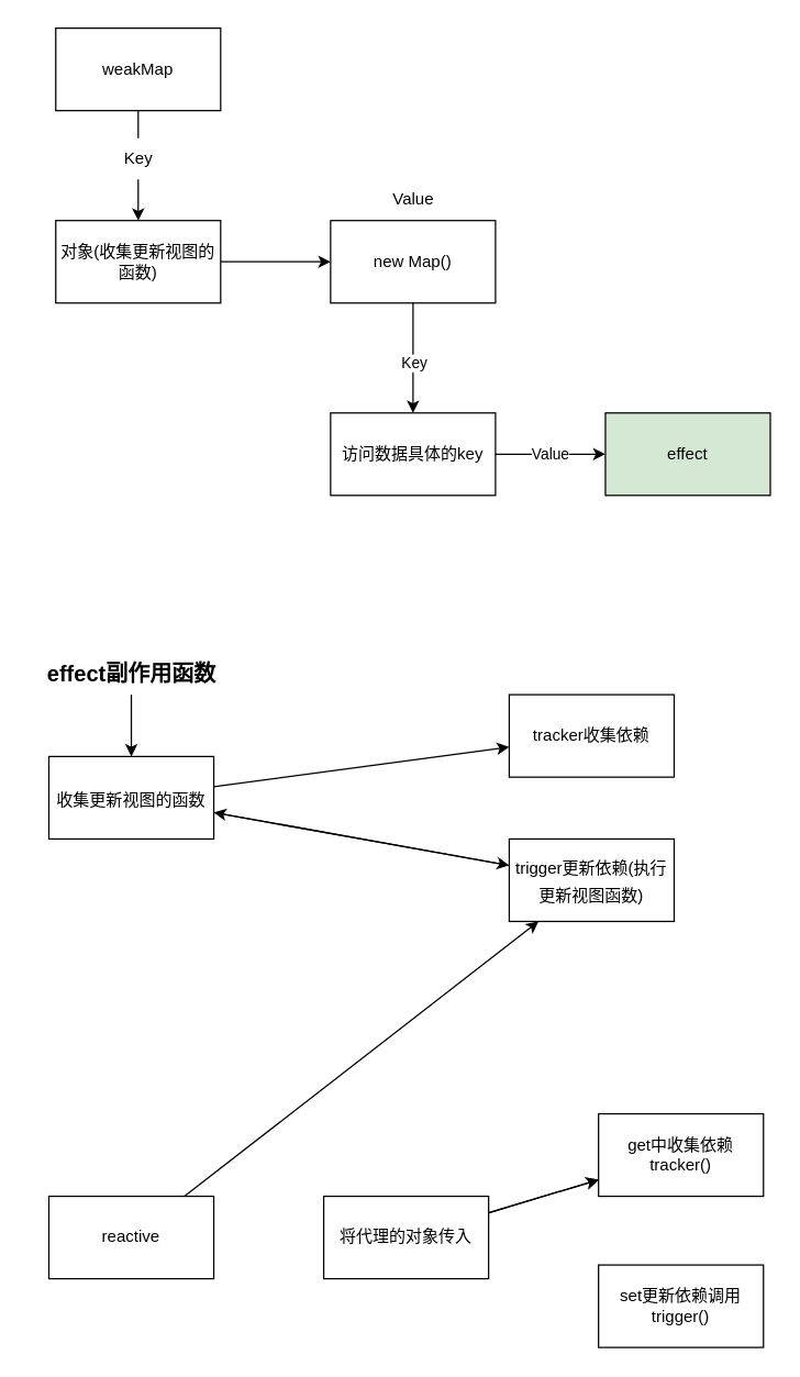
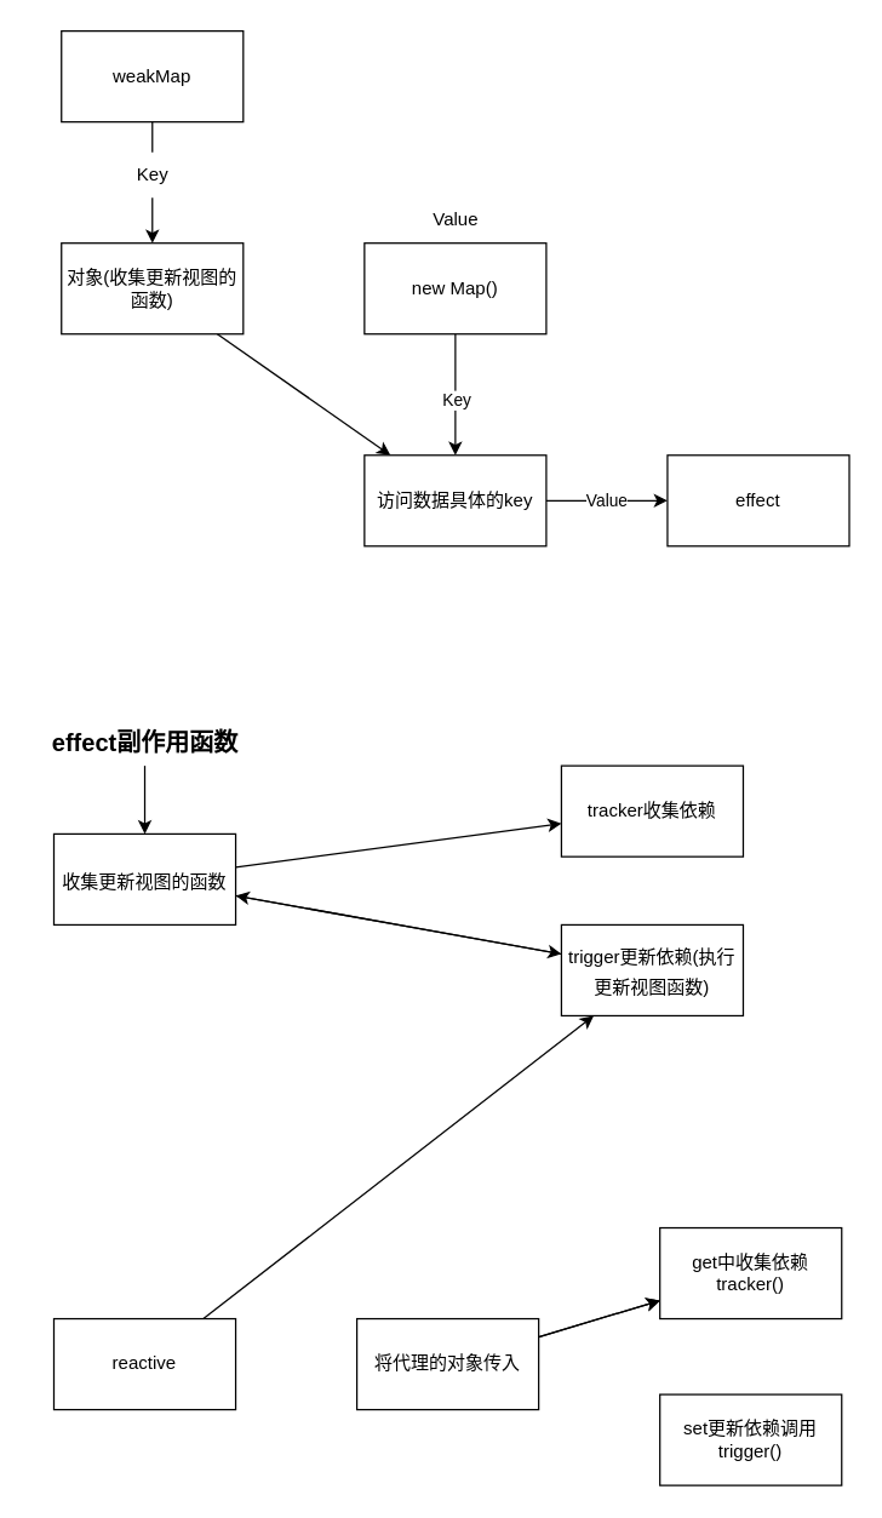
- <mxCell id="6" value="" style="edgeStyle=none;html=1;" parent="1" source="7" target="10" edge="1"><mxGeometry relative="1" as="geometry" /></mxCell>
+ <mxCell id="6" value="" style="edgeStyle=none;html=1;" parent="1" source="7" target="13" edge="1"><mxGeometry relative="1" as="geometry" /></mxCell>
- <mxCell id="14" value="effect" style="whiteSpace=wrap;html=1;fillColor=#d5e8d4;" parent="1" vertex="1"><mxGeometry x="440" y="300" width="120" height="60" as="geometry" /></mxCell>
+ <mxCell id="14" value="effect" style="whiteSpace=wrap;html=1;" parent="1" vertex="1"><mxGeometry x="440" y="300" width="120" height="60" as="geometry" /></mxCell>
